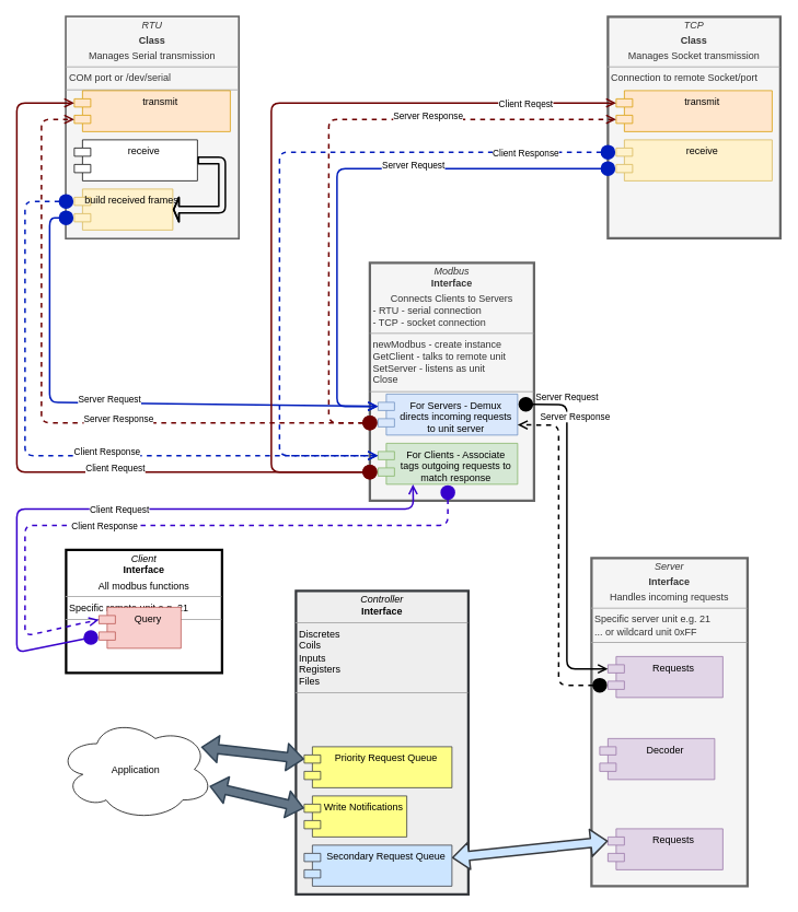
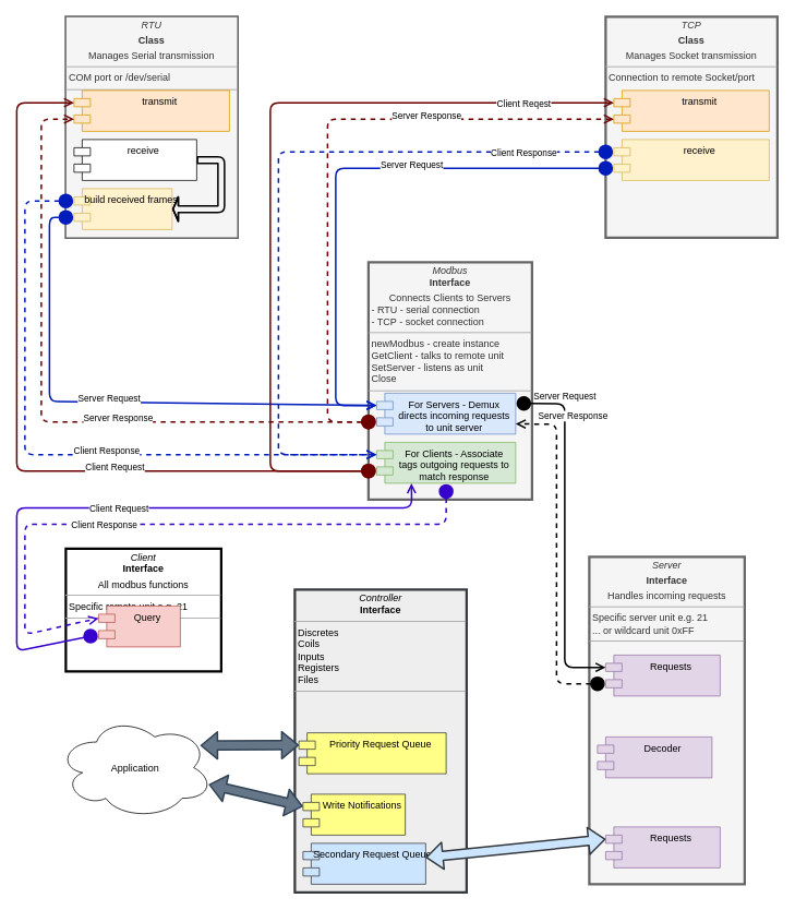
- <mxCell id="32" value="Priority Request Queue" style="shape=module;align=left;spacingLeft=20;align=center;verticalAlign=top;strokeColor=#36393d;strokeWidth=1;fillColor=#ffff88;" vertex="1" parent="1"><mxGeometry x="370" y="910" width="180" height="50" as="geometry" /></mxCell>
+ <mxCell id="32" value="Priority Request Queue" style="shape=module;align=left;spacingLeft=20;align=center;verticalAlign=top;strokeColor=#36393d;strokeWidth=1;fillColor=#ffff88;" vertex="1" parent="1"><mxGeometry x="365" y="895" width="180" height="50" as="geometry" /></mxCell>
- <mxCell id="33" value="Secondary Request Queue" style="shape=module;align=left;spacingLeft=20;align=center;verticalAlign=top;strokeColor=#36393d;strokeWidth=1;fillColor=#cce5ff;" vertex="1" parent="1"><mxGeometry x="370" y="1030" width="180" height="50" as="geometry" /></mxCell>
+ <mxCell id="33" value="Secondary Request Queue" style="shape=module;align=left;spacingLeft=20;align=center;verticalAlign=top;strokeColor=#36393d;strokeWidth=1;fillColor=#cce5ff;" vertex="1" parent="1"><mxGeometry x="370" y="1030" width="150" height="50" as="geometry" /></mxCell>
